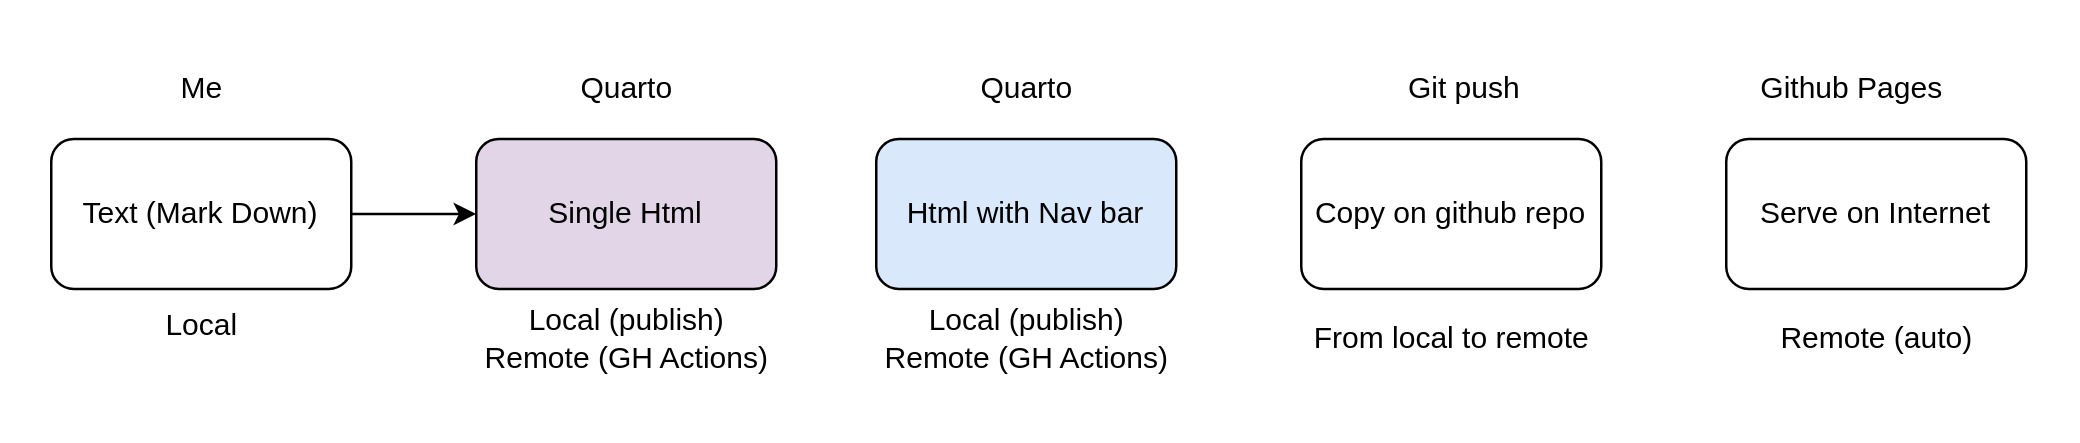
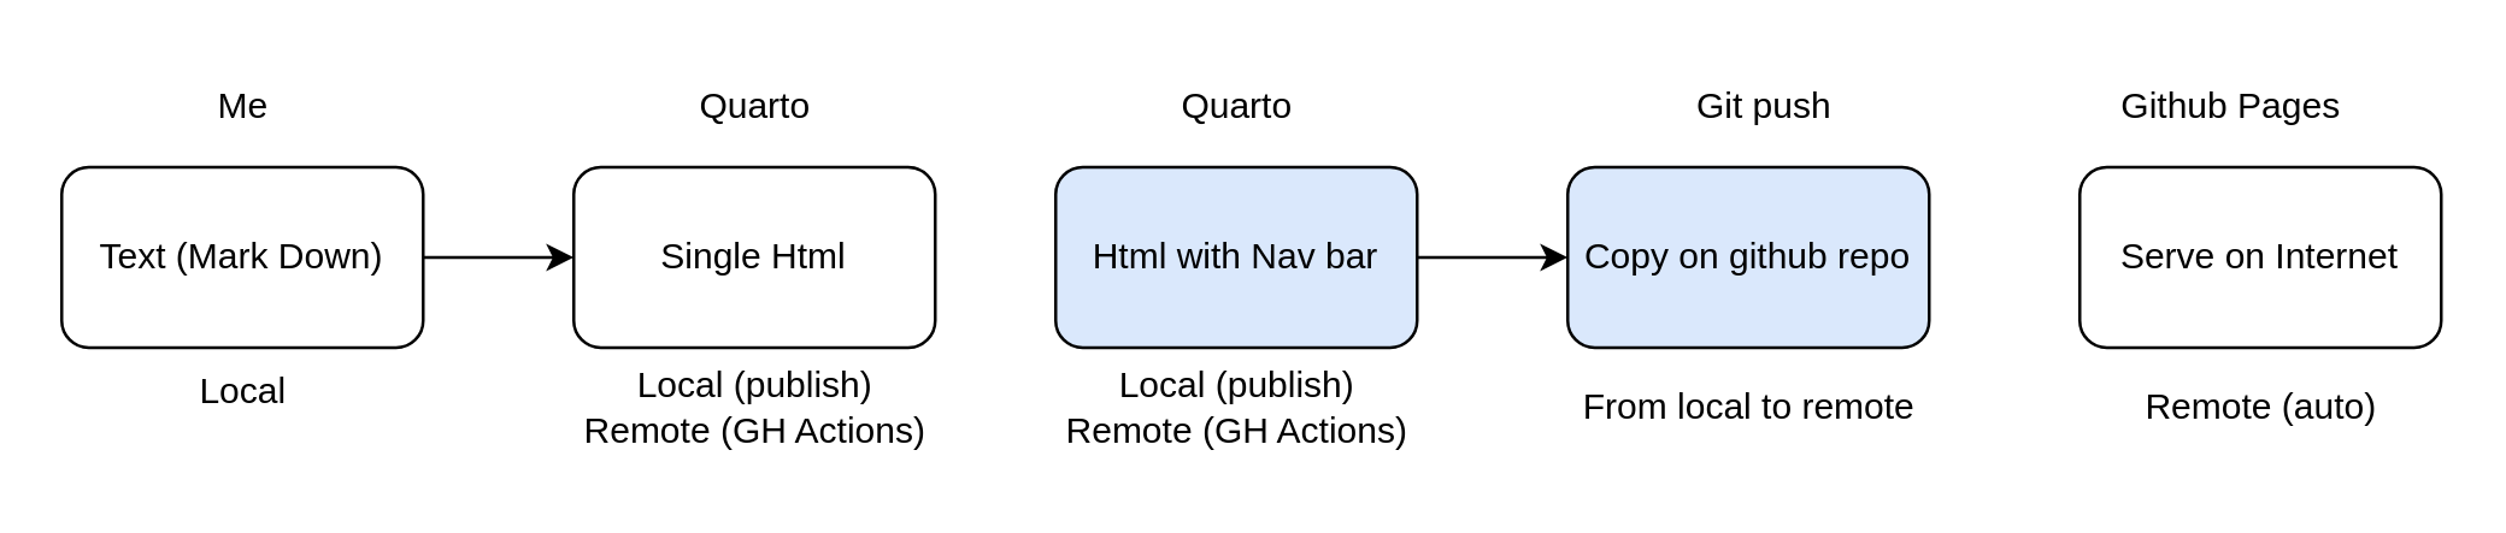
- <mxCell id="4" value="Single Html" style="rounded=1;whiteSpace=wrap;html=1;fillColor=#e1d5e7;" vertex="1" parent="1"><mxGeometry x="190" y="55" width="120" height="60" as="geometry" /></mxCell>
+ <mxCell id="4" value="Single Html" style="rounded=1;whiteSpace=wrap;html=1;" vertex="1" parent="1"><mxGeometry x="190" y="55" width="120" height="60" as="geometry" /></mxCell>
+ <mxCell id="5" style="edgeStyle=none;html=1;exitX=1;exitY=0.5;exitDx=0;exitDy=0;entryX=0;entryY=0.5;entryDx=0;entryDy=0;" edge="1" parent="1" source="6" target="7"><mxGeometry relative="1" as="geometry" /></mxCell>
- <mxCell id="7" value="Copy on github repo" style="rounded=1;whiteSpace=wrap;html=1;" vertex="1" parent="1"><mxGeometry x="520" y="55" width="120" height="60" as="geometry" /></mxCell>
+ <mxCell id="7" value="Copy on github repo" style="rounded=1;whiteSpace=wrap;html=1;fillColor=#dae8fc;" vertex="1" parent="1"><mxGeometry x="520" y="55" width="120" height="60" as="geometry" /></mxCell>
